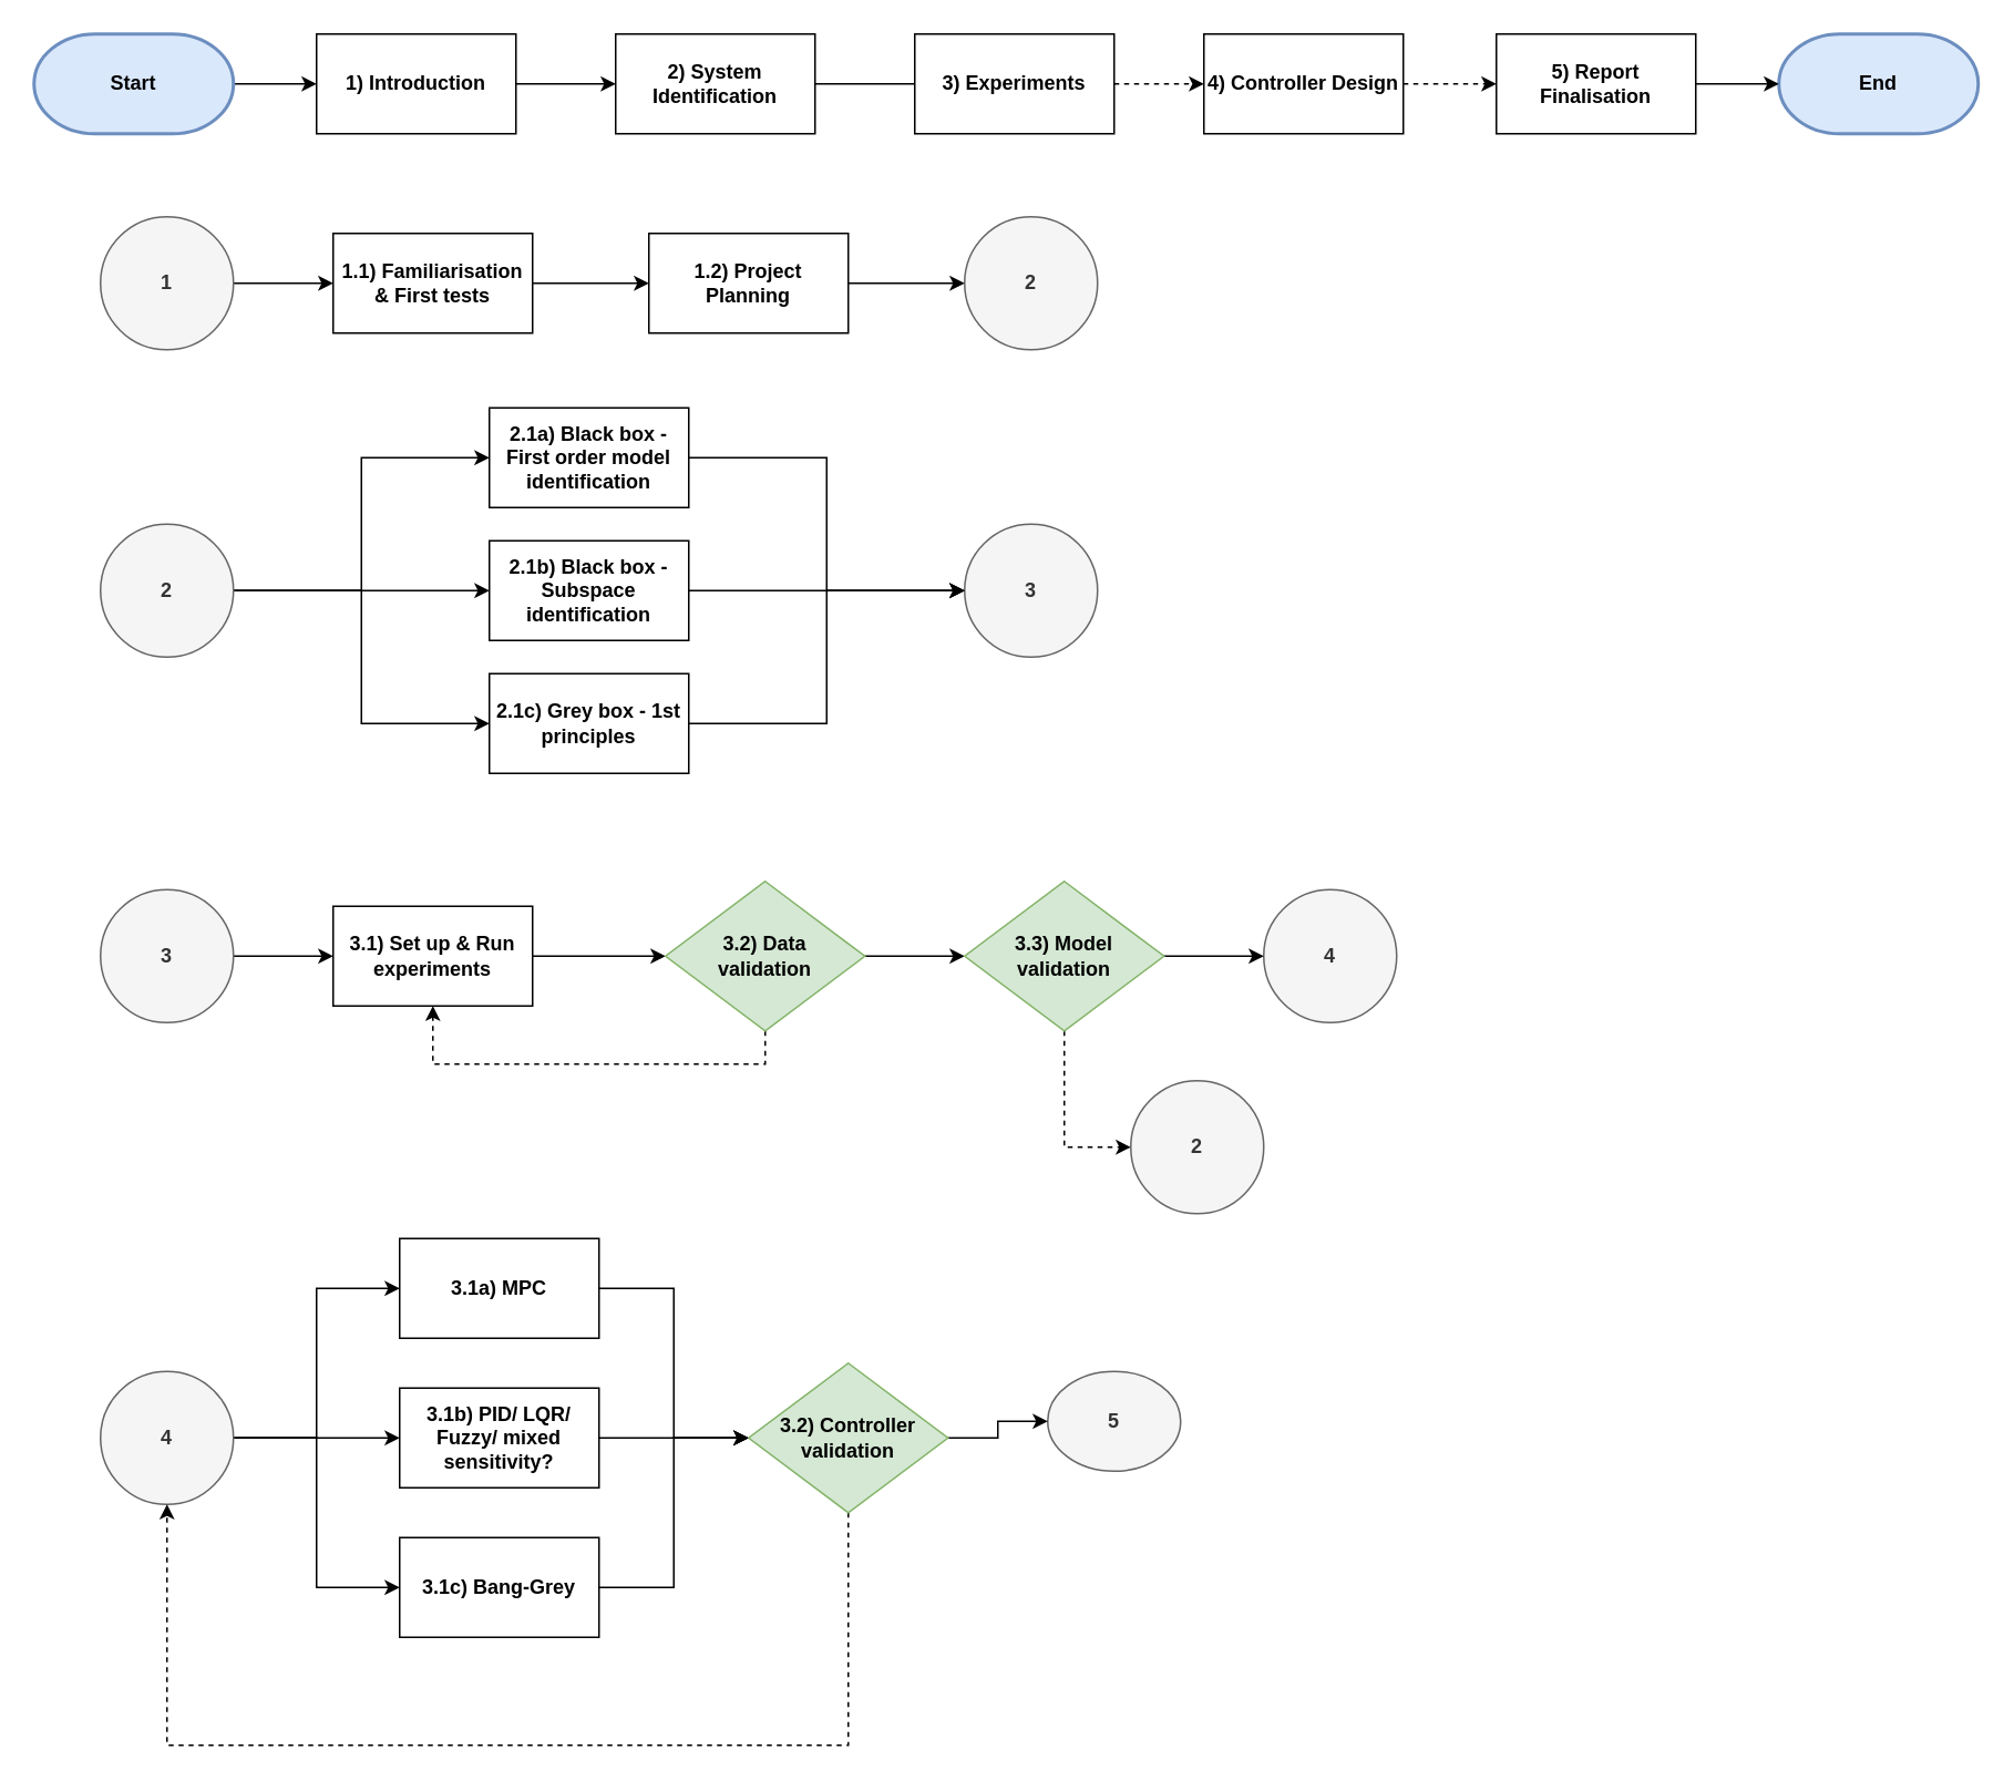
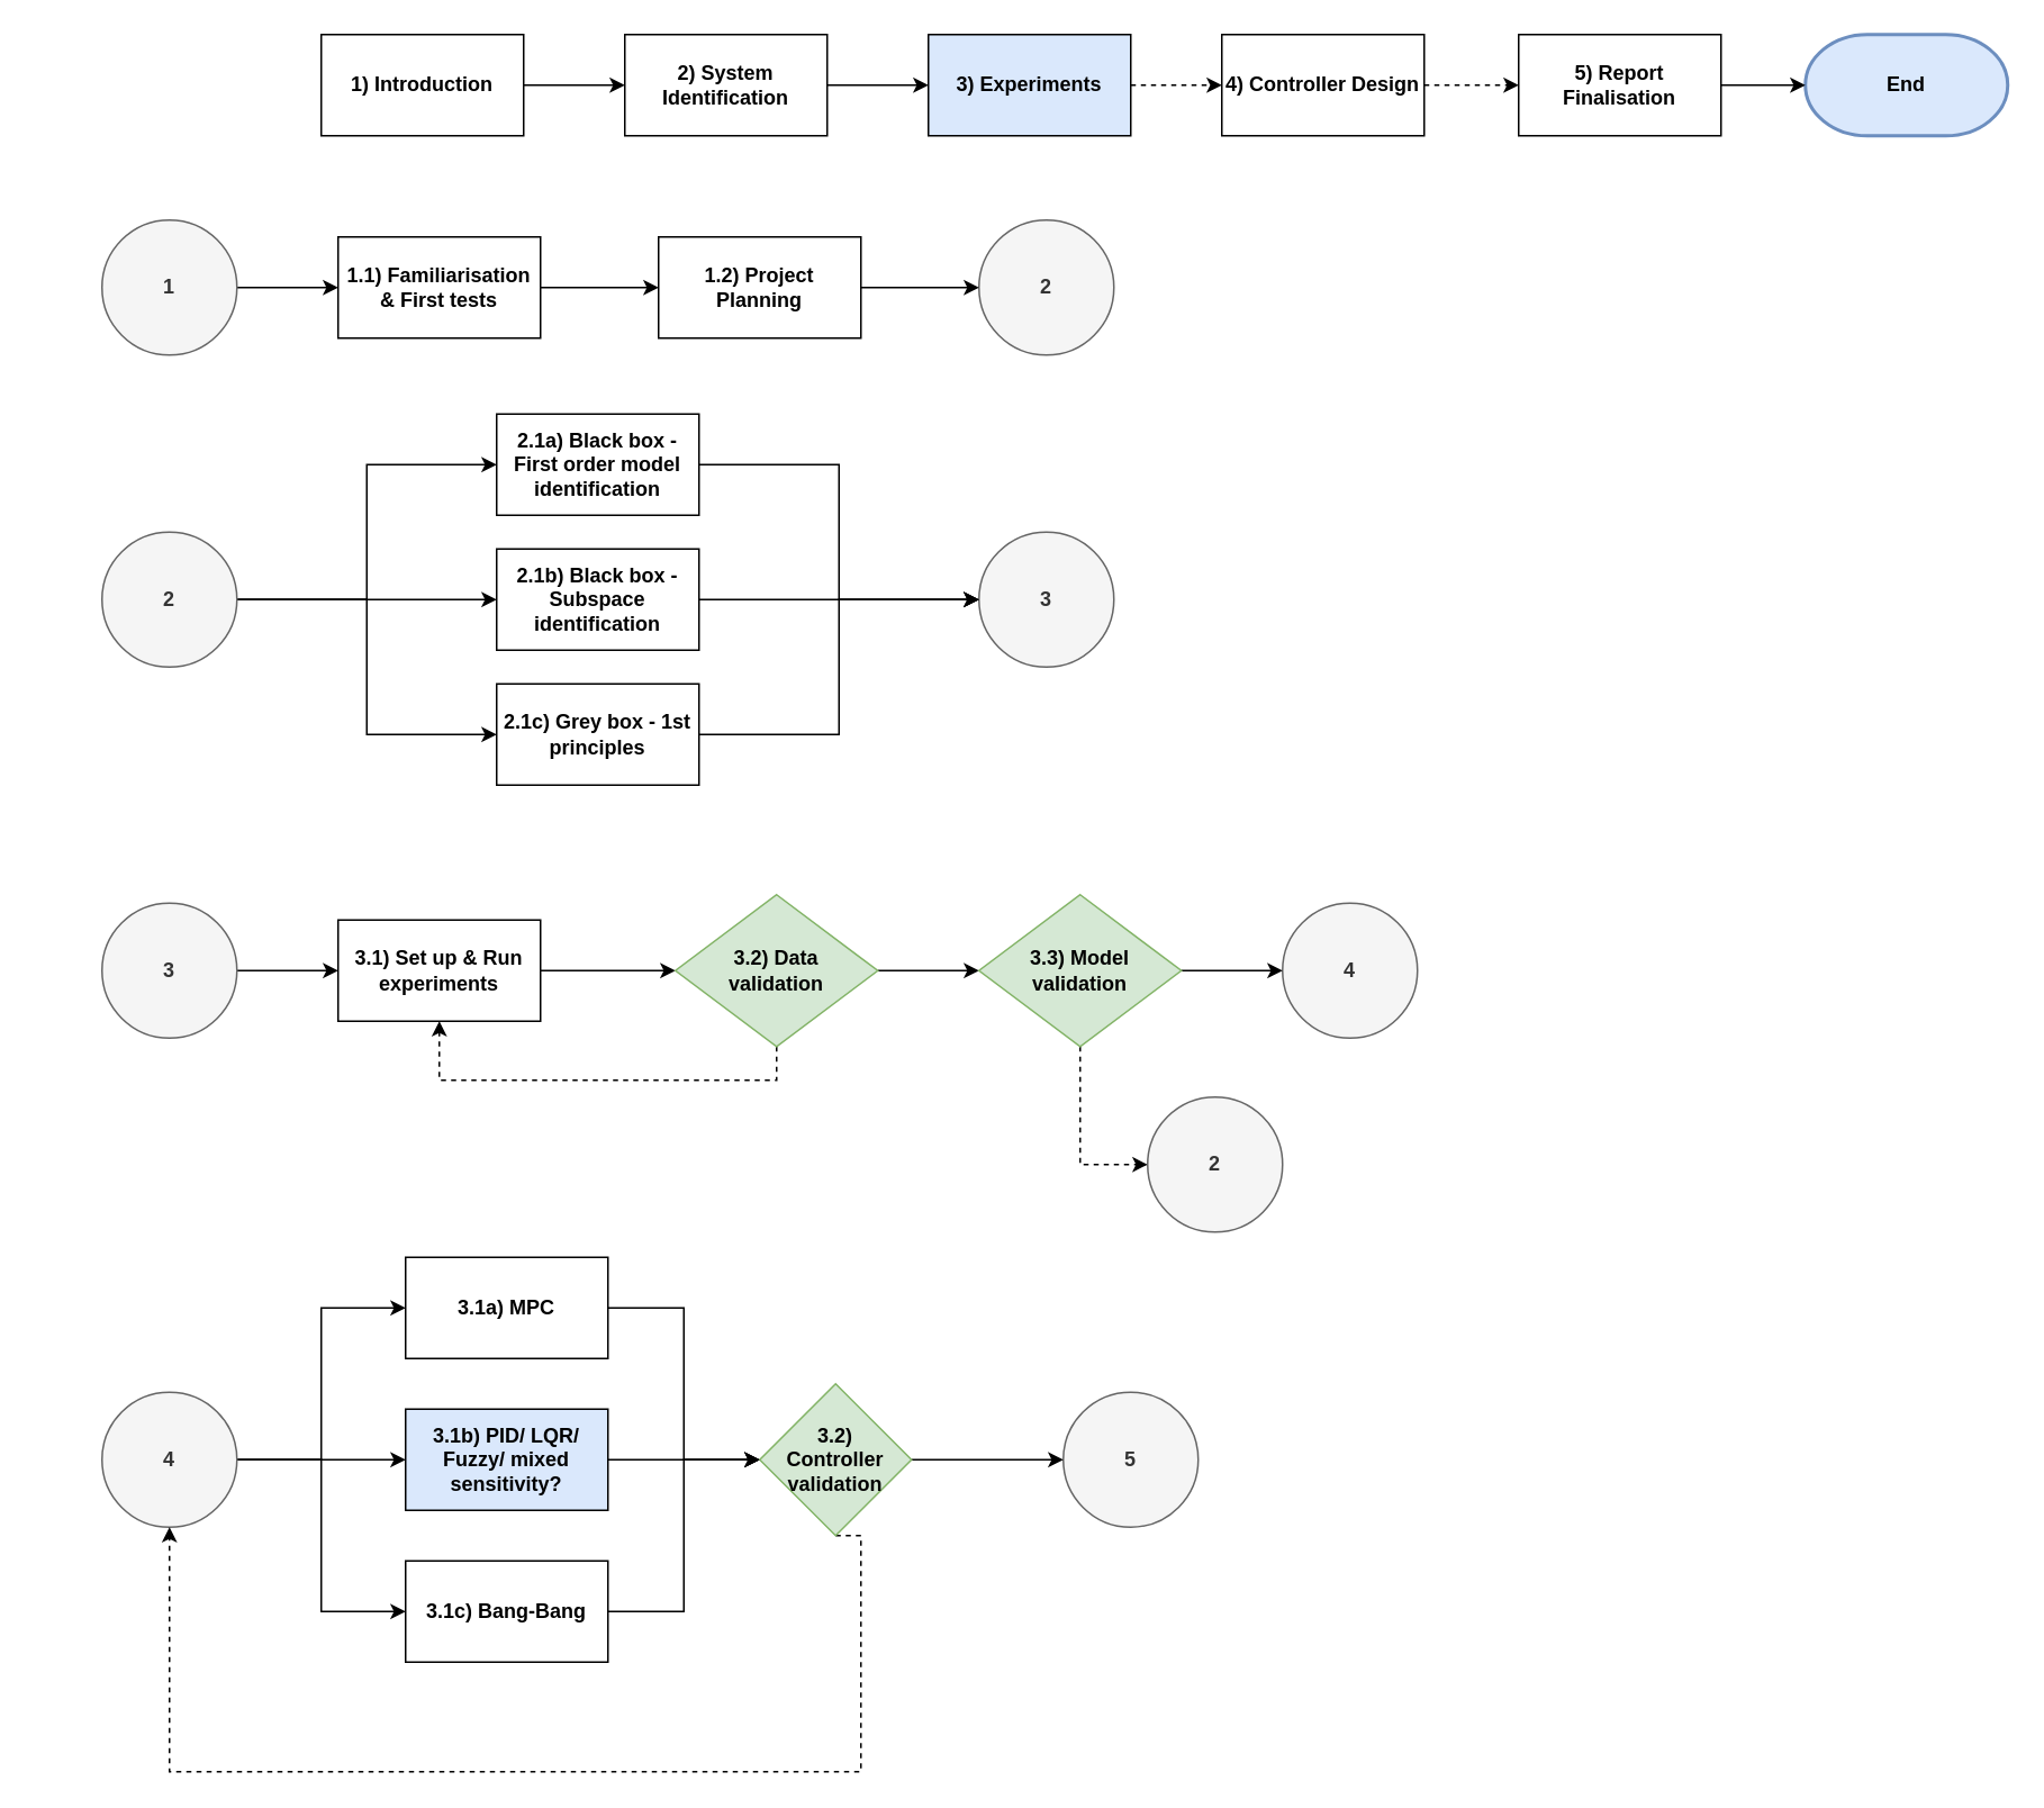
- <mxCell id="3" value="Start" style="strokeWidth=2;html=1;shape=mxgraph.flowchart.terminator;whiteSpace=wrap;fontFamily=Helvetica;fontSize=12;fontColor=#000000;align=center;strokeColor=#6c8ebf;fillColor=#dae8fc;fontStyle=1" parent="1" vertex="1"><mxGeometry x="20" y="20" width="120" height="60" as="geometry" /></mxCell>
- <mxCell id="2" value="" style="edgeStyle=orthogonalEdgeStyle;rounded=0;orthogonalLoop=1;jettySize=auto;html=1;" parent="1" source="3" target="45" edge="1"><mxGeometry relative="1" as="geometry" /></mxCell>
- <mxCell id="7" value="" style="edgeStyle=orthogonalEdgeStyle;rounded=0;orthogonalLoop=1;jettySize=auto;html=1;endArrow=none;" edge="1" parent="1" source="8" target="6"><mxGeometry relative="1" as="geometry" /></mxCell>
+ <mxCell id="7" value="" style="edgeStyle=orthogonalEdgeStyle;rounded=0;orthogonalLoop=1;jettySize=auto;html=1;" edge="1" parent="1" source="8" target="6"><mxGeometry relative="1" as="geometry" /></mxCell>
- <mxCell id="6" value="3) Experiments" style="rounded=0;whiteSpace=wrap;html=1;fontStyle=1" parent="1" vertex="1"><mxGeometry x="550" y="20" width="120" height="60" as="geometry" /></mxCell>
+ <mxCell id="6" value="3) Experiments" style="rounded=0;whiteSpace=wrap;html=1;fontStyle=1;fillColor=#dae8fc;" parent="1" vertex="1"><mxGeometry x="550" y="20" width="120" height="60" as="geometry" /></mxCell>
- <mxCell id="31" value="5" style="ellipse;whiteSpace=wrap;html=1;aspect=fixed;fillColor=#f5f5f5;strokeColor=#666666;fontColor=#333333;fontStyle=1" parent="1" vertex="1"><mxGeometry x="630" y="825" width="80" height="60" as="geometry" /></mxCell>
+ <mxCell id="31" value="5" style="ellipse;whiteSpace=wrap;html=1;aspect=fixed;fillColor=#f5f5f5;strokeColor=#666666;fontColor=#333333;fontStyle=1" parent="1" vertex="1"><mxGeometry x="630" y="825" width="80" height="80" as="geometry" /></mxCell>
- <mxCell id="35" value="3.1b) PID/ LQR/ Fuzzy/ mixed sensitivity?" style="rounded=0;whiteSpace=wrap;html=1;fontStyle=1" parent="1" vertex="1"><mxGeometry x="240" y="835" width="120" height="60" as="geometry" /></mxCell>
+ <mxCell id="35" value="3.1b) PID/ LQR/ Fuzzy/ mixed sensitivity?" style="rounded=0;whiteSpace=wrap;html=1;fontStyle=1;fillColor=#dae8fc;" parent="1" vertex="1"><mxGeometry x="240" y="835" width="120" height="60" as="geometry" /></mxCell>
- <mxCell id="43" value="&lt;b&gt;3.2) Controller validation&lt;/b&gt;" style="rhombus;whiteSpace=wrap;html=1;fontFamily=Helvetica;fontSize=12;align=center;strokeColor=#82b366;fillColor=#d5e8d4;spacingLeft=5;spacingRight=5;" parent="1" vertex="1"><mxGeometry x="450" y="820" width="120" height="90" as="geometry" /></mxCell>
+ <mxCell id="43" value="&lt;b&gt;3.2) Controller validation&lt;/b&gt;" style="rhombus;whiteSpace=wrap;html=1;fontFamily=Helvetica;fontSize=12;align=center;strokeColor=#82b366;fillColor=#d5e8d4;spacingLeft=5;spacingRight=5;" parent="1" vertex="1"><mxGeometry x="450" y="820" width="90" height="90" as="geometry" /></mxCell>
- <mxCell id="58" value="3.1c) Bang-Grey" style="rounded=0;whiteSpace=wrap;html=1;fontStyle=1" vertex="1" parent="1"><mxGeometry x="240" y="925" width="120" height="60" as="geometry" /></mxCell>
+ <mxCell id="58" value="3.1c) Bang-Bang" style="rounded=0;whiteSpace=wrap;html=1;fontStyle=1" vertex="1" parent="1"><mxGeometry x="240" y="925" width="120" height="60" as="geometry" /></mxCell>
